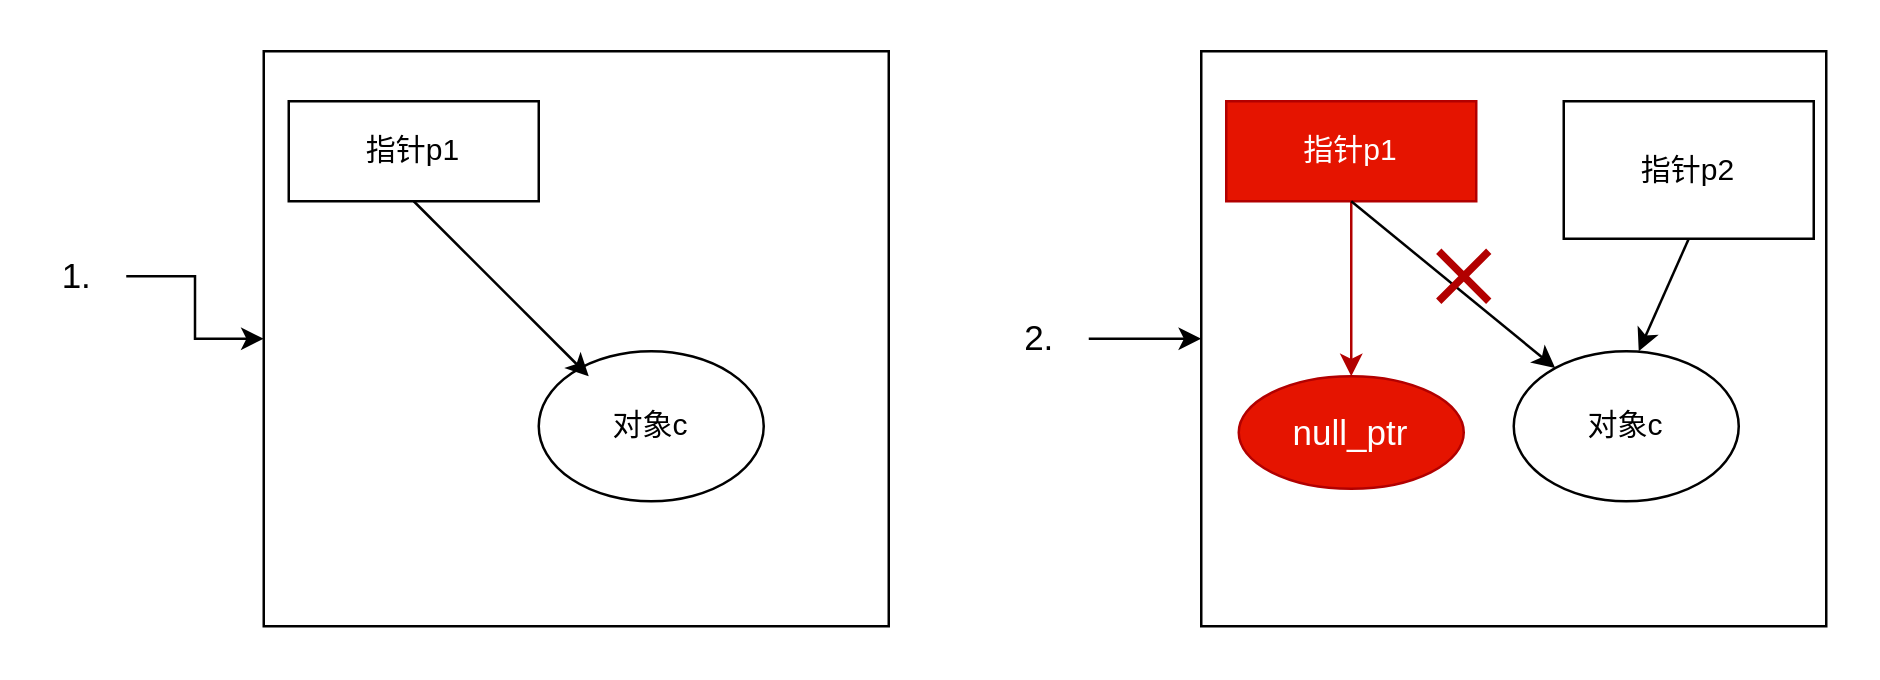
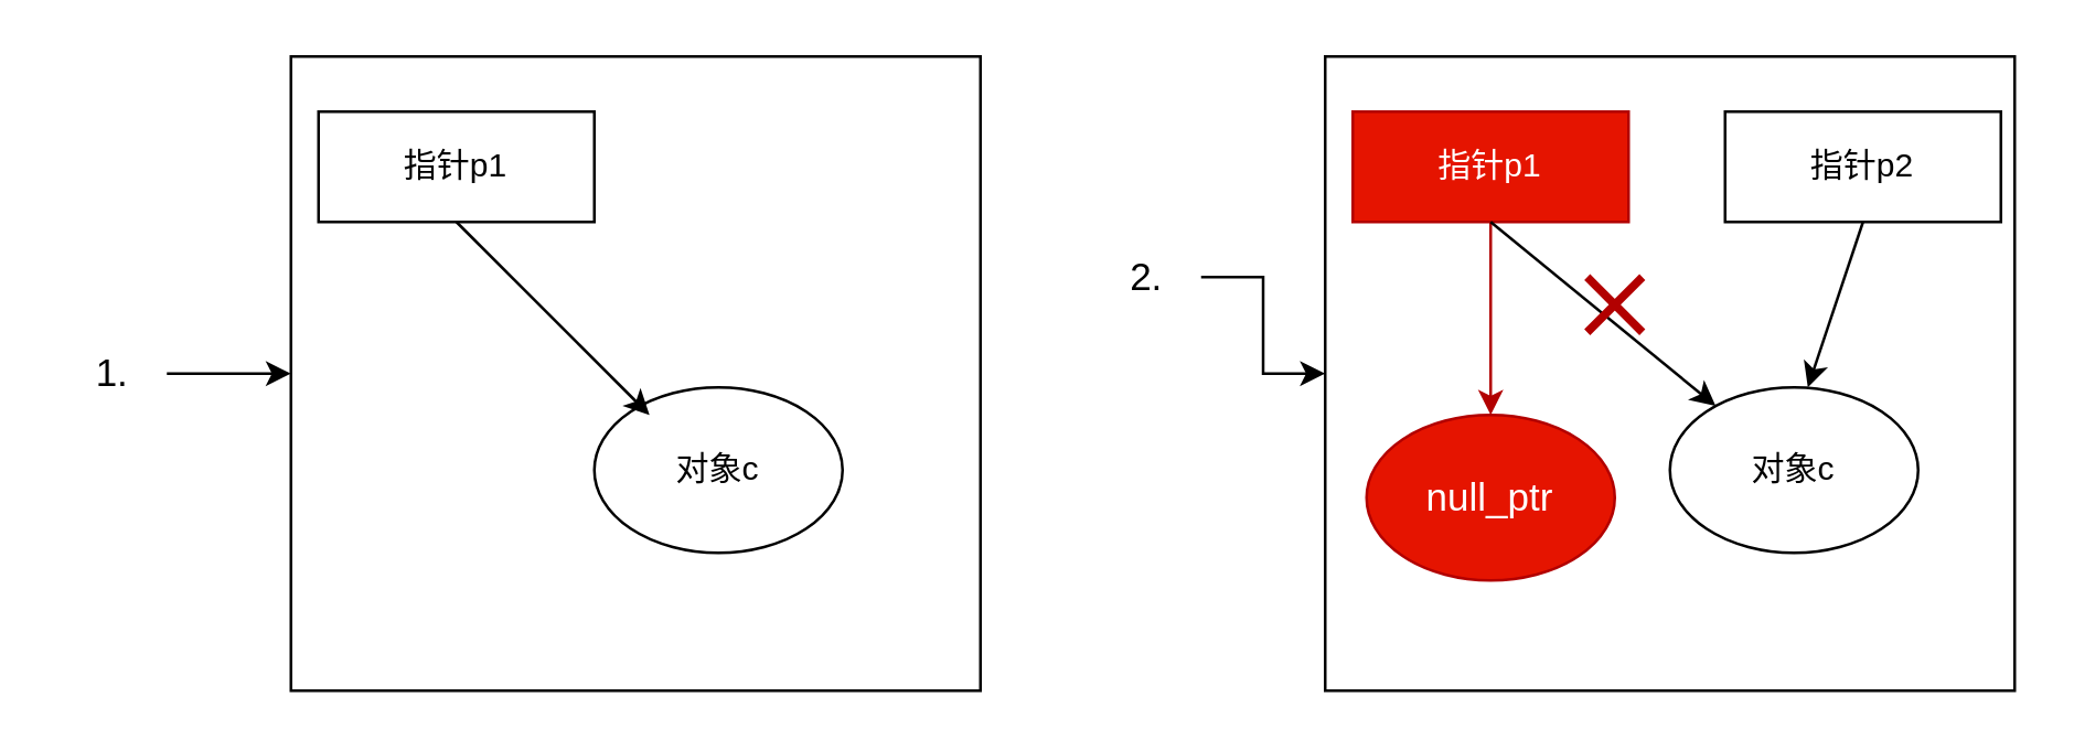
- <mxCell id="15" value="指针p2" style="rounded=0;whiteSpace=wrap;html=1;" vertex="1" parent="1"><mxGeometry x="625" y="40" width="100" height="55" as="geometry" /></mxCell>
+ <mxCell id="15" value="指针p2" style="rounded=0;whiteSpace=wrap;html=1;" vertex="1" parent="1"><mxGeometry x="625" y="40" width="100" height="40" as="geometry" /></mxCell>
- <mxCell id="7" value="1." style="text;html=1;align=center;verticalAlign=middle;resizable=0;points=[];autosize=1;strokeColor=none;fillColor=none;fontSize=14;" vertex="1" parent="1"><mxGeometry x="10" y="95" width="40" height="30" as="geometry" /></mxCell>
+ <mxCell id="7" value="1." style="text;html=1;align=center;verticalAlign=middle;resizable=0;points=[];autosize=1;strokeColor=none;fillColor=none;fontSize=14;" vertex="1" parent="1"><mxGeometry x="20" y="120" width="40" height="30" as="geometry" /></mxCell>
- <mxCell id="14" value="2." style="text;html=1;align=center;verticalAlign=middle;resizable=0;points=[];autosize=1;strokeColor=none;fillColor=none;fontSize=14;" vertex="1" parent="1"><mxGeometry x="395" y="120" width="40" height="30" as="geometry" /></mxCell>
+ <mxCell id="14" value="2." style="text;html=1;align=center;verticalAlign=middle;resizable=0;points=[];autosize=1;strokeColor=none;fillColor=none;fontSize=14;" vertex="1" parent="1"><mxGeometry x="395" y="85" width="40" height="30" as="geometry" /></mxCell>
- <mxCell id="18" value="null_ptr" style="ellipse;whiteSpace=wrap;html=1;fontSize=14;fillColor=#e51400;fontColor=#ffffff;strokeColor=#B20000;" vertex="1" parent="1"><mxGeometry x="495" y="150" width="90" height="45" as="geometry" /></mxCell>
+ <mxCell id="18" value="null_ptr" style="ellipse;whiteSpace=wrap;html=1;fontSize=14;fillColor=#e51400;fontColor=#ffffff;strokeColor=#B20000;" vertex="1" parent="1"><mxGeometry x="495" y="150" width="90" height="60" as="geometry" /></mxCell>
